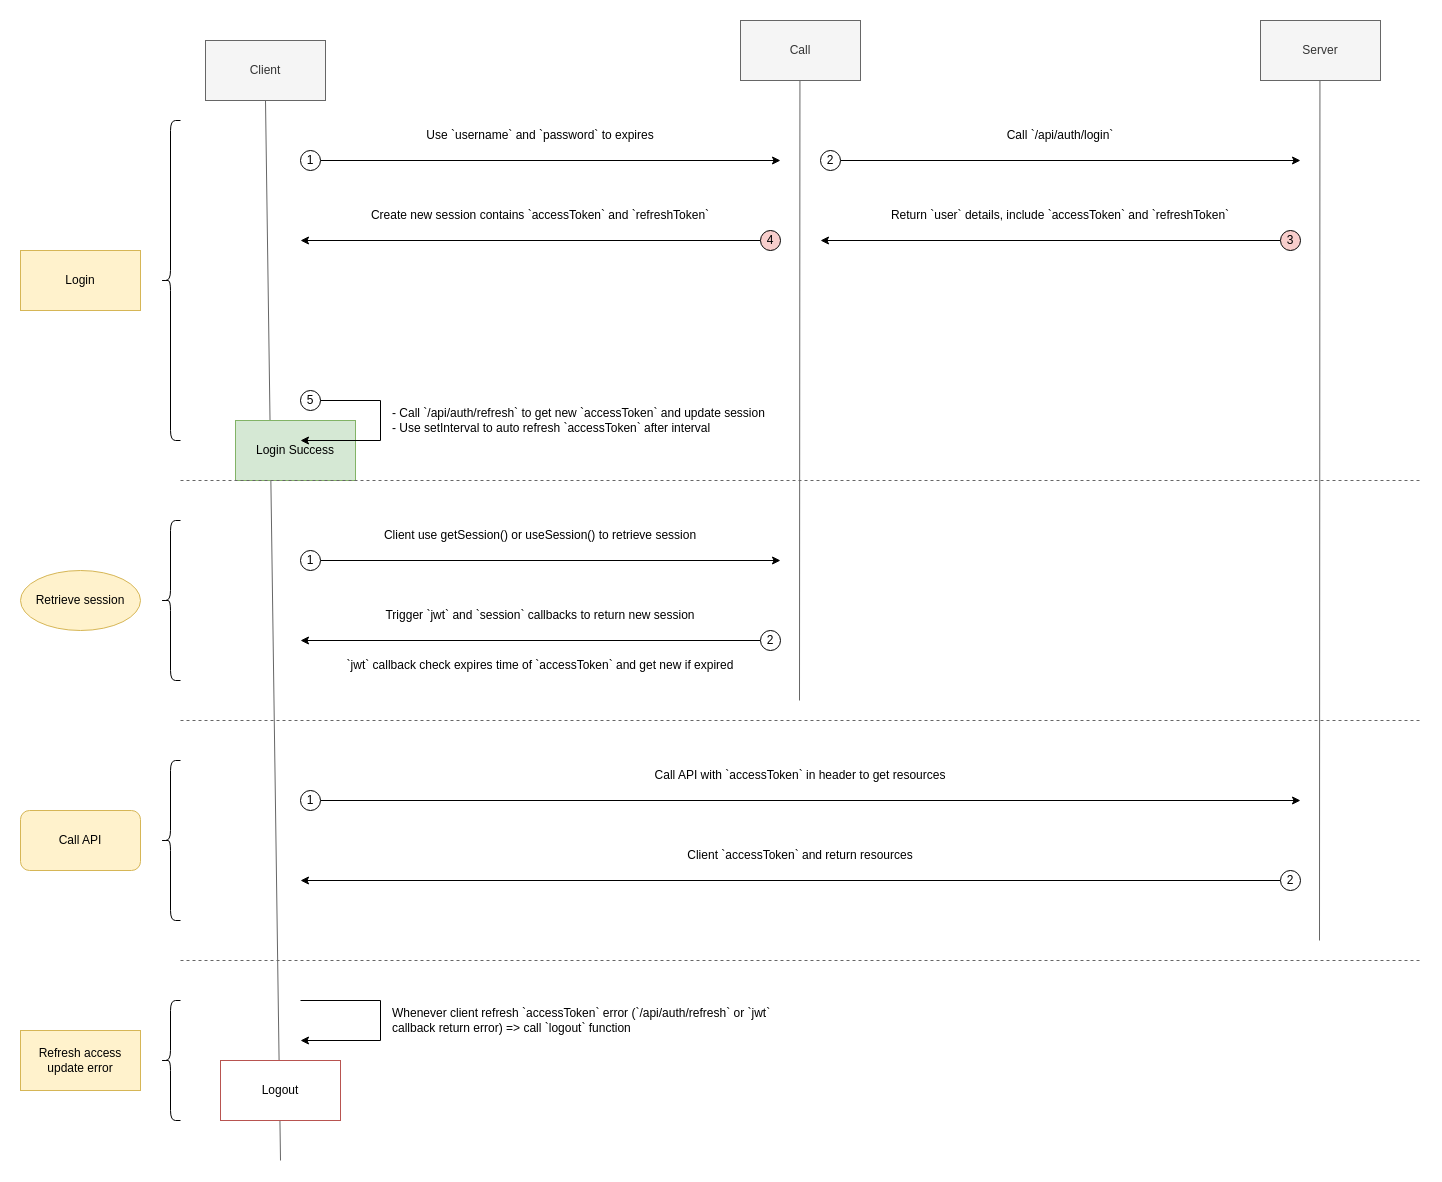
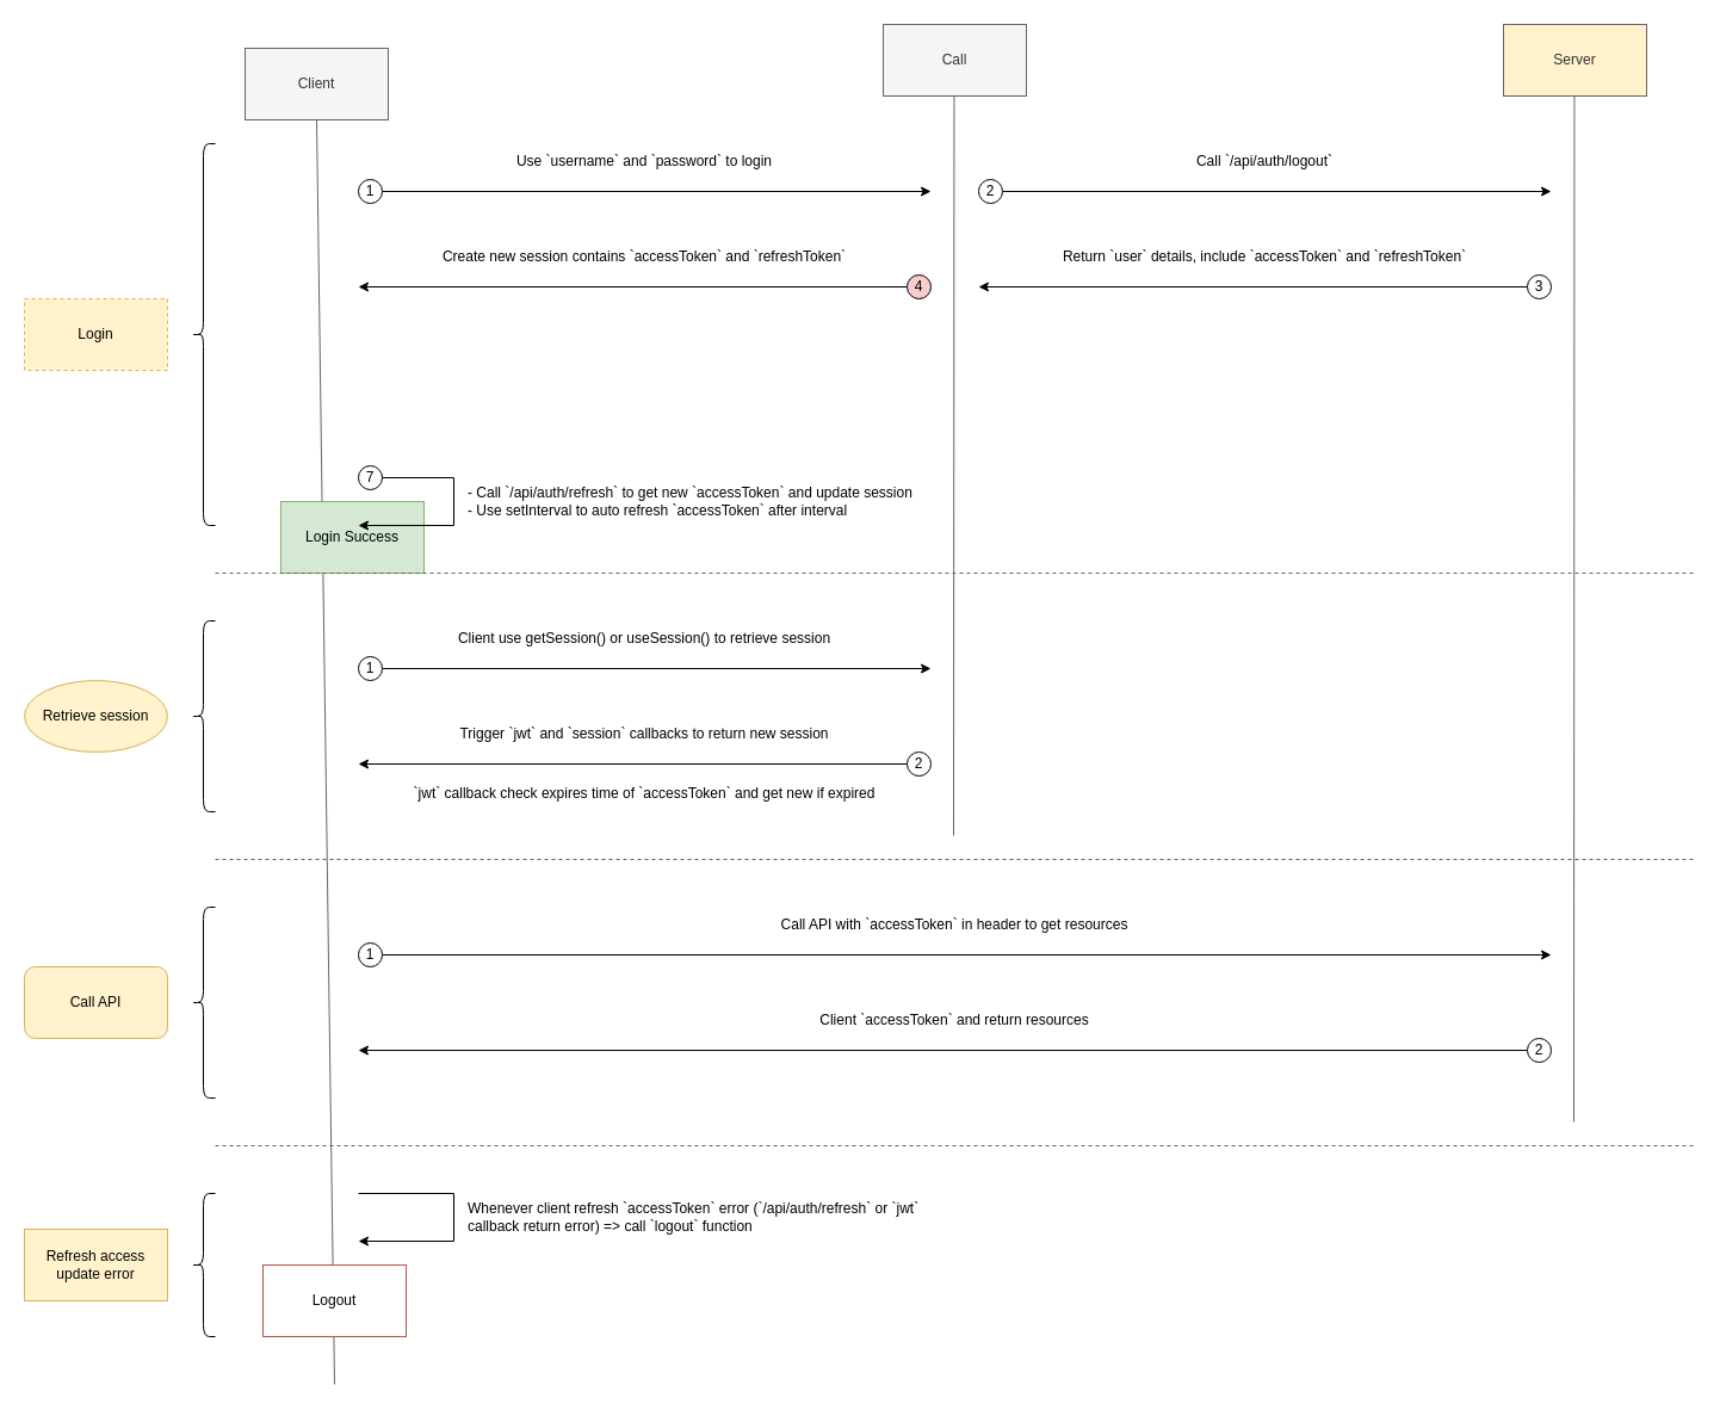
- <mxCell id="3" value="Server" style="rounded=0;whiteSpace=wrap;html=1;fillColor=#f5f5f5;fontColor=#333333;strokeColor=#666666;" vertex="1" parent="1"><mxGeometry x="1260" y="20" width="120" height="60" as="geometry" /></mxCell>
+ <mxCell id="3" value="Server" style="rounded=0;whiteSpace=wrap;html=1;fillColor=#fff2cc;fontColor=#333333;strokeColor=#666666;" vertex="1" parent="1"><mxGeometry x="1260" y="20" width="120" height="60" as="geometry" /></mxCell>
- <mxCell id="9" value="Use `username` and `password` to expires" style="text;html=1;align=center;verticalAlign=middle;whiteSpace=wrap;rounded=0;" vertex="1" parent="1"><mxGeometry x="300" y="120" width="480" height="30" as="geometry" /></mxCell>
+ <mxCell id="9" value="Use `username` and `password` to login" style="text;html=1;align=center;verticalAlign=middle;whiteSpace=wrap;rounded=0;" vertex="1" parent="1"><mxGeometry x="300" y="120" width="480" height="30" as="geometry" /></mxCell>
- <mxCell id="14" value="Call `/api/auth/login`" style="text;html=1;align=center;verticalAlign=middle;whiteSpace=wrap;rounded=0;" vertex="1" parent="1"><mxGeometry x="820" y="120" width="480" height="30" as="geometry" /></mxCell>
+ <mxCell id="14" value="Call `/api/auth/logout`" style="text;html=1;align=center;verticalAlign=middle;whiteSpace=wrap;rounded=0;" vertex="1" parent="1"><mxGeometry x="820" y="120" width="480" height="30" as="geometry" /></mxCell>
- <mxCell id="19" value="3" style="ellipse;whiteSpace=wrap;html=1;aspect=fixed;fillColor=#f8cecc;" vertex="1" parent="1"><mxGeometry x="1280" y="230" width="20" height="20" as="geometry" /></mxCell>
+ <mxCell id="19" value="3" style="ellipse;whiteSpace=wrap;html=1;aspect=fixed;" vertex="1" parent="1"><mxGeometry x="1280" y="230" width="20" height="20" as="geometry" /></mxCell>
- <mxCell id="50" value="Login" style="rounded=0;whiteSpace=wrap;html=1;fillColor=#fff2cc;strokeColor=#d6b656;" vertex="1" parent="1"><mxGeometry x="20" y="250" width="120" height="60" as="geometry" /></mxCell>
+ <mxCell id="50" value="Login" style="rounded=0;whiteSpace=wrap;html=1;fillColor=#fff2cc;strokeColor=#d6b656;dashed=1;" vertex="1" parent="1"><mxGeometry x="20" y="250" width="120" height="60" as="geometry" /></mxCell>
- <mxCell id="25" value="5" style="ellipse;whiteSpace=wrap;html=1;aspect=fixed;" vertex="1" parent="1"><mxGeometry x="300" y="390" width="20" height="20" as="geometry" /></mxCell>
+ <mxCell id="25" value="7" style="ellipse;whiteSpace=wrap;html=1;aspect=fixed;" vertex="1" parent="1"><mxGeometry x="300" y="390" width="20" height="20" as="geometry" /></mxCell>
